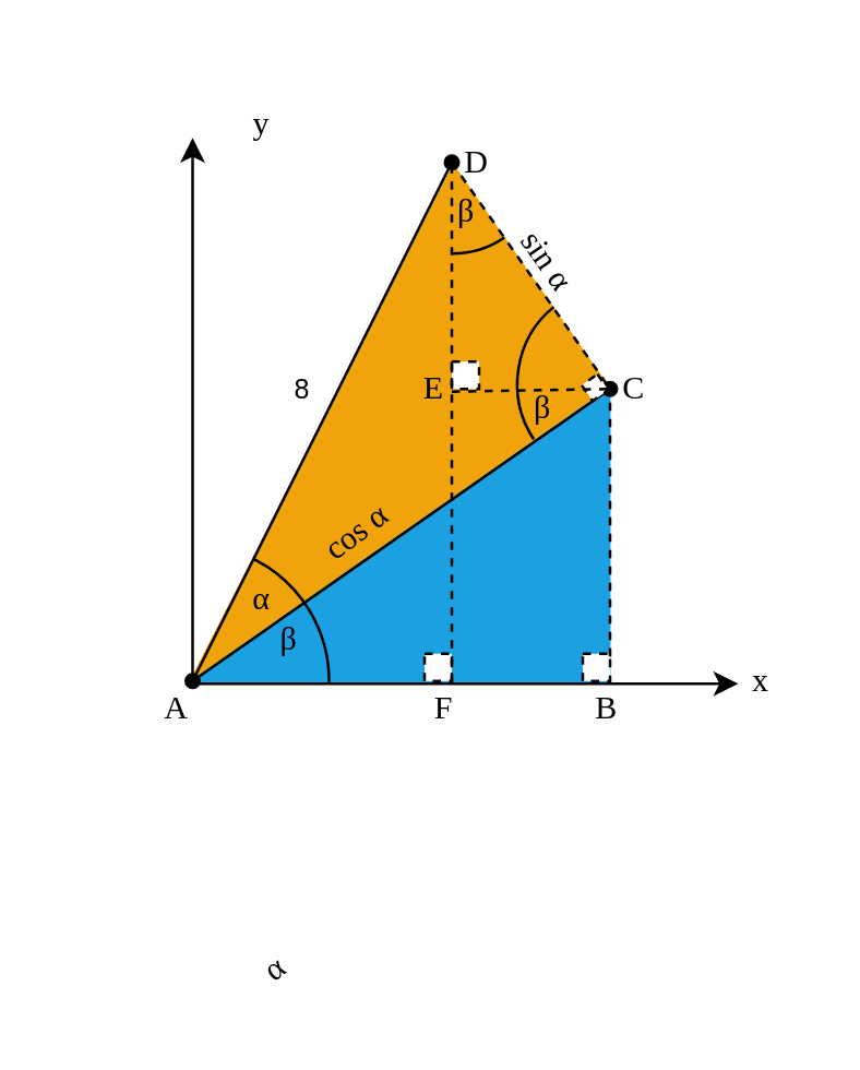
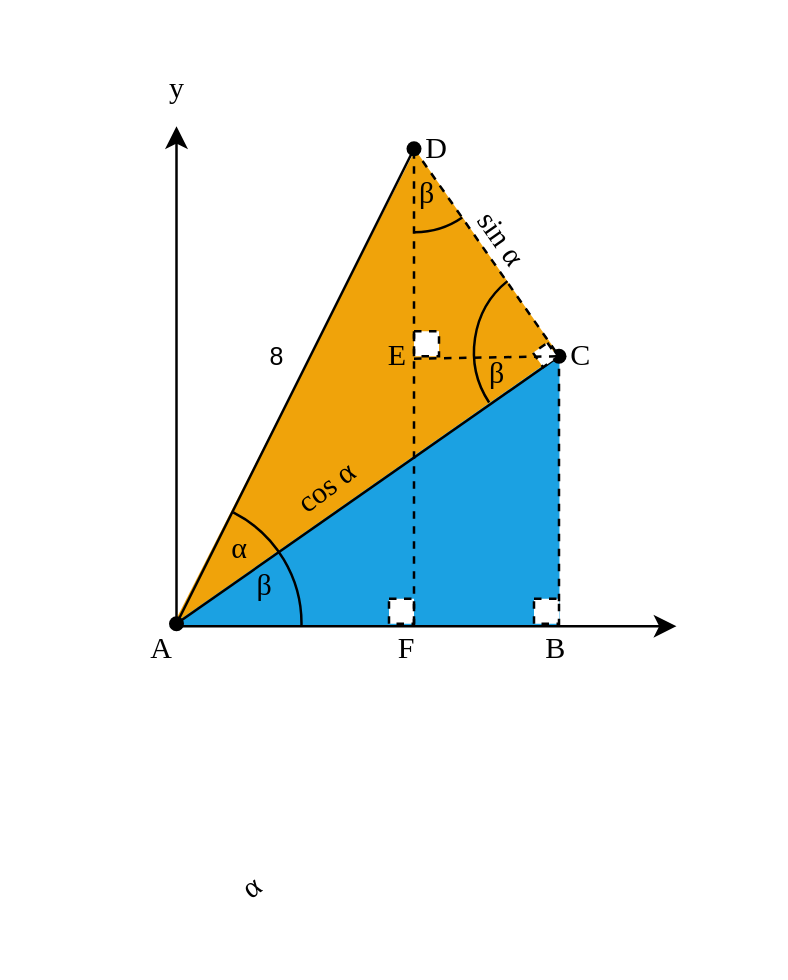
- <mxCell id="9" value="&lt;font style=&quot;color: light-dark(rgb(0, 0, 0), rgb(255, 51, 51));&quot; face=&quot;Times New Roman&quot;&gt;y&lt;/font&gt;" style="text;html=1;align=center;verticalAlign=middle;resizable=0;points=[];autosize=1;strokeColor=none;fillColor=none;" parent="2" vertex="1"><mxGeometry x="25" y="10" width="30" height="30" as="geometry" /></mxCell>
+ <mxCell id="9" value="&lt;font style=&quot;color: light-dark(rgb(0, 0, 0), rgb(255, 51, 51));&quot; face=&quot;Times New Roman&quot;&gt;y&lt;/font&gt;" style="text;html=1;align=center;verticalAlign=middle;resizable=0;points=[];autosize=1;strokeColor=none;fillColor=none;" parent="2" vertex="1"><mxGeometry width="30" height="30" as="geometry" /></mxCell>
- <mxCell id="8" value="&lt;font style=&quot;color: light-dark(rgb(0, 0, 0), rgb(51, 51, 255));&quot; face=&quot;Times New Roman&quot;&gt;x&lt;/font&gt;" style="text;html=1;align=center;verticalAlign=middle;resizable=0;points=[];autosize=1;strokeColor=none;fillColor=none;" parent="2" vertex="1"><mxGeometry x="208" y="214" width="30" height="30" as="geometry" /></mxCell>
